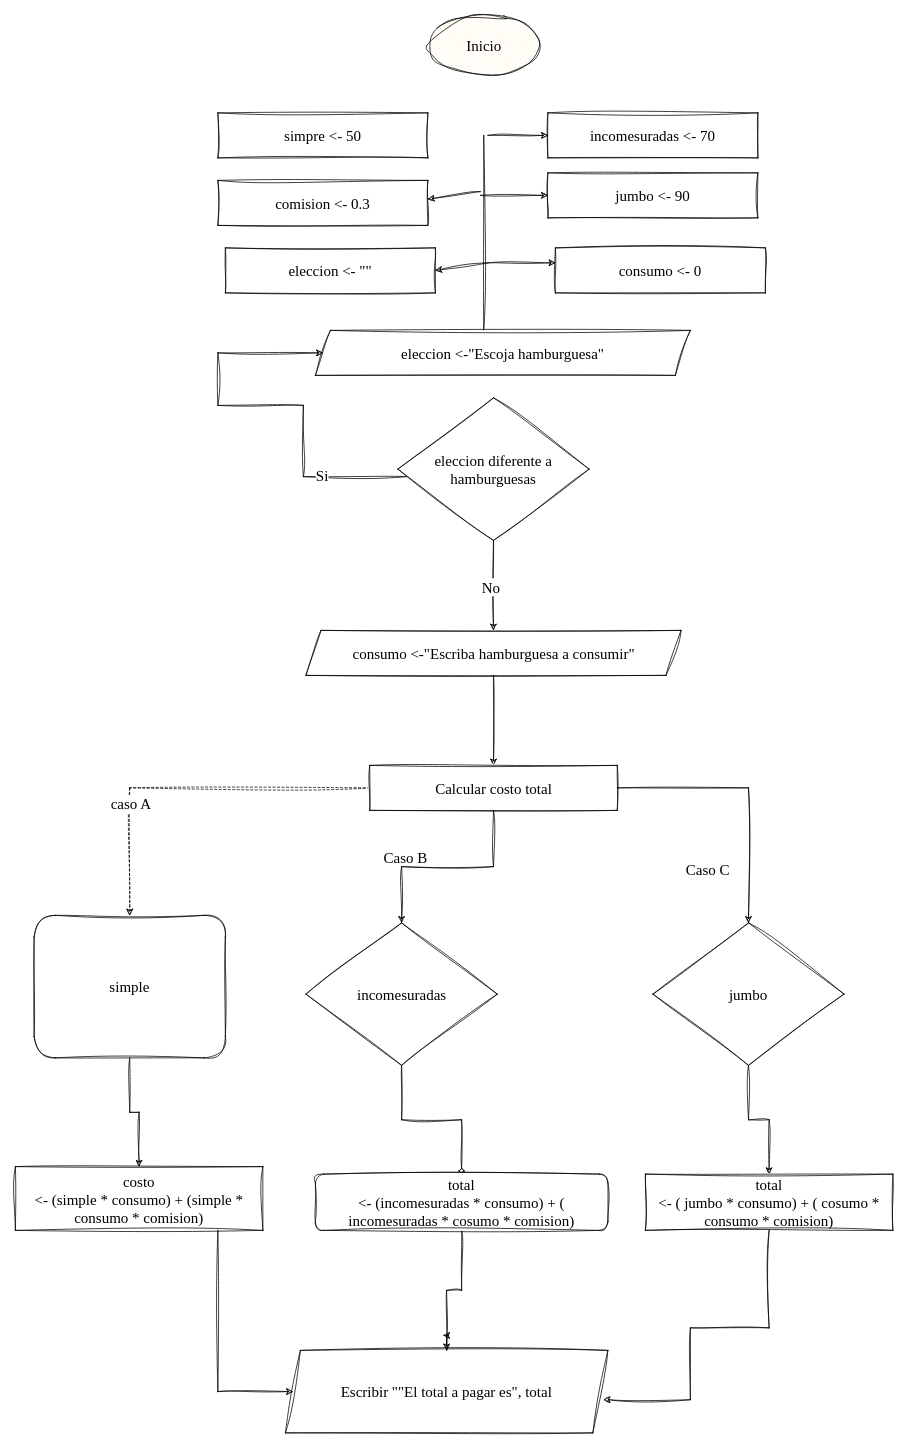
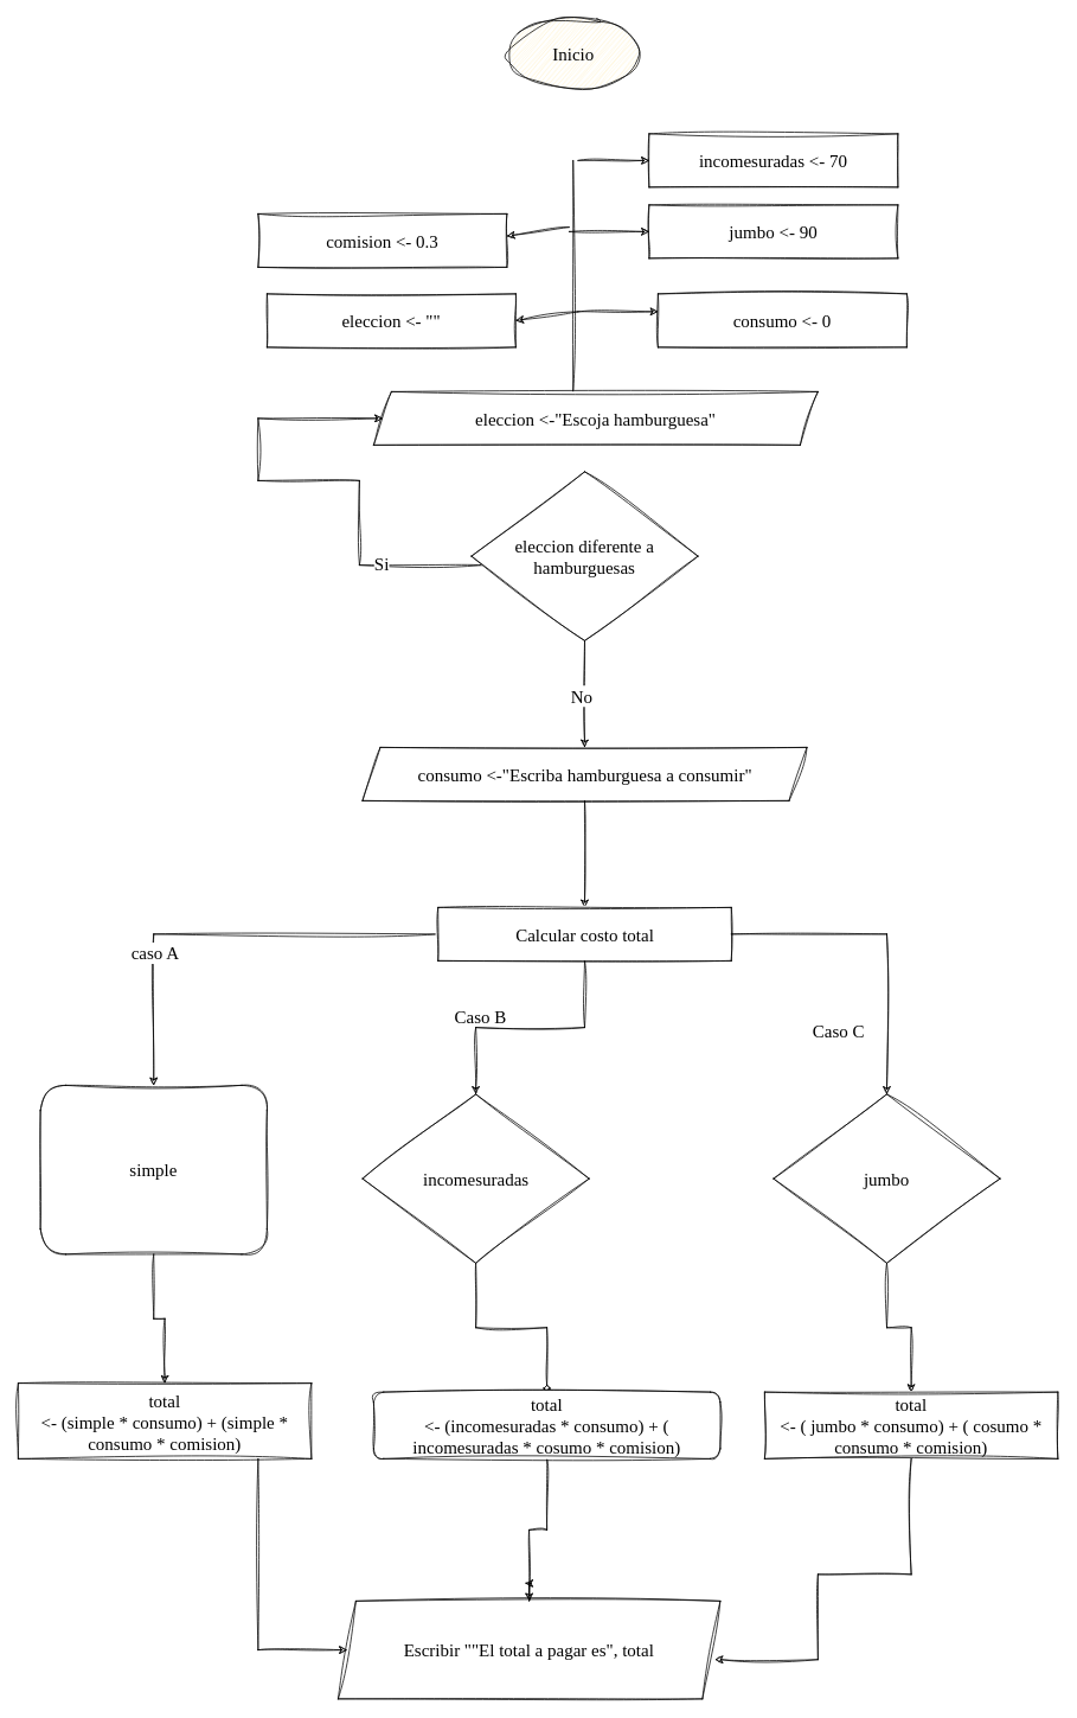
- <mxCell id="3" value="simpre &amp;lt;- 50" style="rounded=0;whiteSpace=wrap;html=1;sketch=1;hachureGap=4;jiggle=2;curveFitting=1;fontFamily=Architects Daughter;fontSource=https%3A%2F%2Ffonts.googleapis.com%2Fcss%3Ffamily%3DArchitects%2BDaughter;fontSize=20;" vertex="1" parent="1"><mxGeometry x="290" y="150" width="280" height="60" as="geometry" /></mxCell>
- <mxCell id="25" style="edgeStyle=orthogonalEdgeStyle;rounded=0;sketch=1;hachureGap=4;jiggle=2;curveFitting=1;orthogonalLoop=1;jettySize=auto;html=1;entryX=0.5;entryY=0;entryDx=0;entryDy=0;fontFamily=Architects Daughter;fontSource=https%3A%2F%2Ffonts.googleapis.com%2Fcss%3Ffamily%3DArchitects%2BDaughter;fontSize=16;dashed=1;" edge="1" parent="1" source="28" target="24"><mxGeometry relative="1" as="geometry" /></mxCell>
+ <mxCell id="25" style="edgeStyle=orthogonalEdgeStyle;rounded=0;sketch=1;hachureGap=4;jiggle=2;curveFitting=1;orthogonalLoop=1;jettySize=auto;html=1;entryX=0.5;entryY=0;entryDx=0;entryDy=0;fontFamily=Architects Daughter;fontSource=https%3A%2F%2Ffonts.googleapis.com%2Fcss%3Ffamily%3DArchitects%2BDaughter;fontSize=16;" edge="1" parent="1" source="28" target="24"><mxGeometry relative="1" as="geometry" /></mxCell>
- <mxCell id="37" value="costo&lt;br/&gt;&amp;lt;- (simple * consumo) + (simple * consumo * comision)" style="whiteSpace=wrap;html=1;fontSize=20;fontFamily=Architects Daughter;sketch=1;hachureGap=4;jiggle=2;curveFitting=1;fontSource=https%3A%2F%2Ffonts.googleapis.com%2Fcss%3Ffamily%3DArchitects%2BDaughter;" vertex="1" parent="1"><mxGeometry x="20" y="1555" width="330" height="85" as="geometry" /></mxCell>
+ <mxCell id="37" value="total&lt;br/&gt;&amp;lt;- (simple * consumo) + (simple * consumo * comision)" style="whiteSpace=wrap;html=1;fontSize=20;fontFamily=Architects Daughter;sketch=1;hachureGap=4;jiggle=2;curveFitting=1;fontSource=https%3A%2F%2Ffonts.googleapis.com%2Fcss%3Ffamily%3DArchitects%2BDaughter;" vertex="1" parent="1"><mxGeometry x="20" y="1555" width="330" height="85" as="geometry" /></mxCell>
